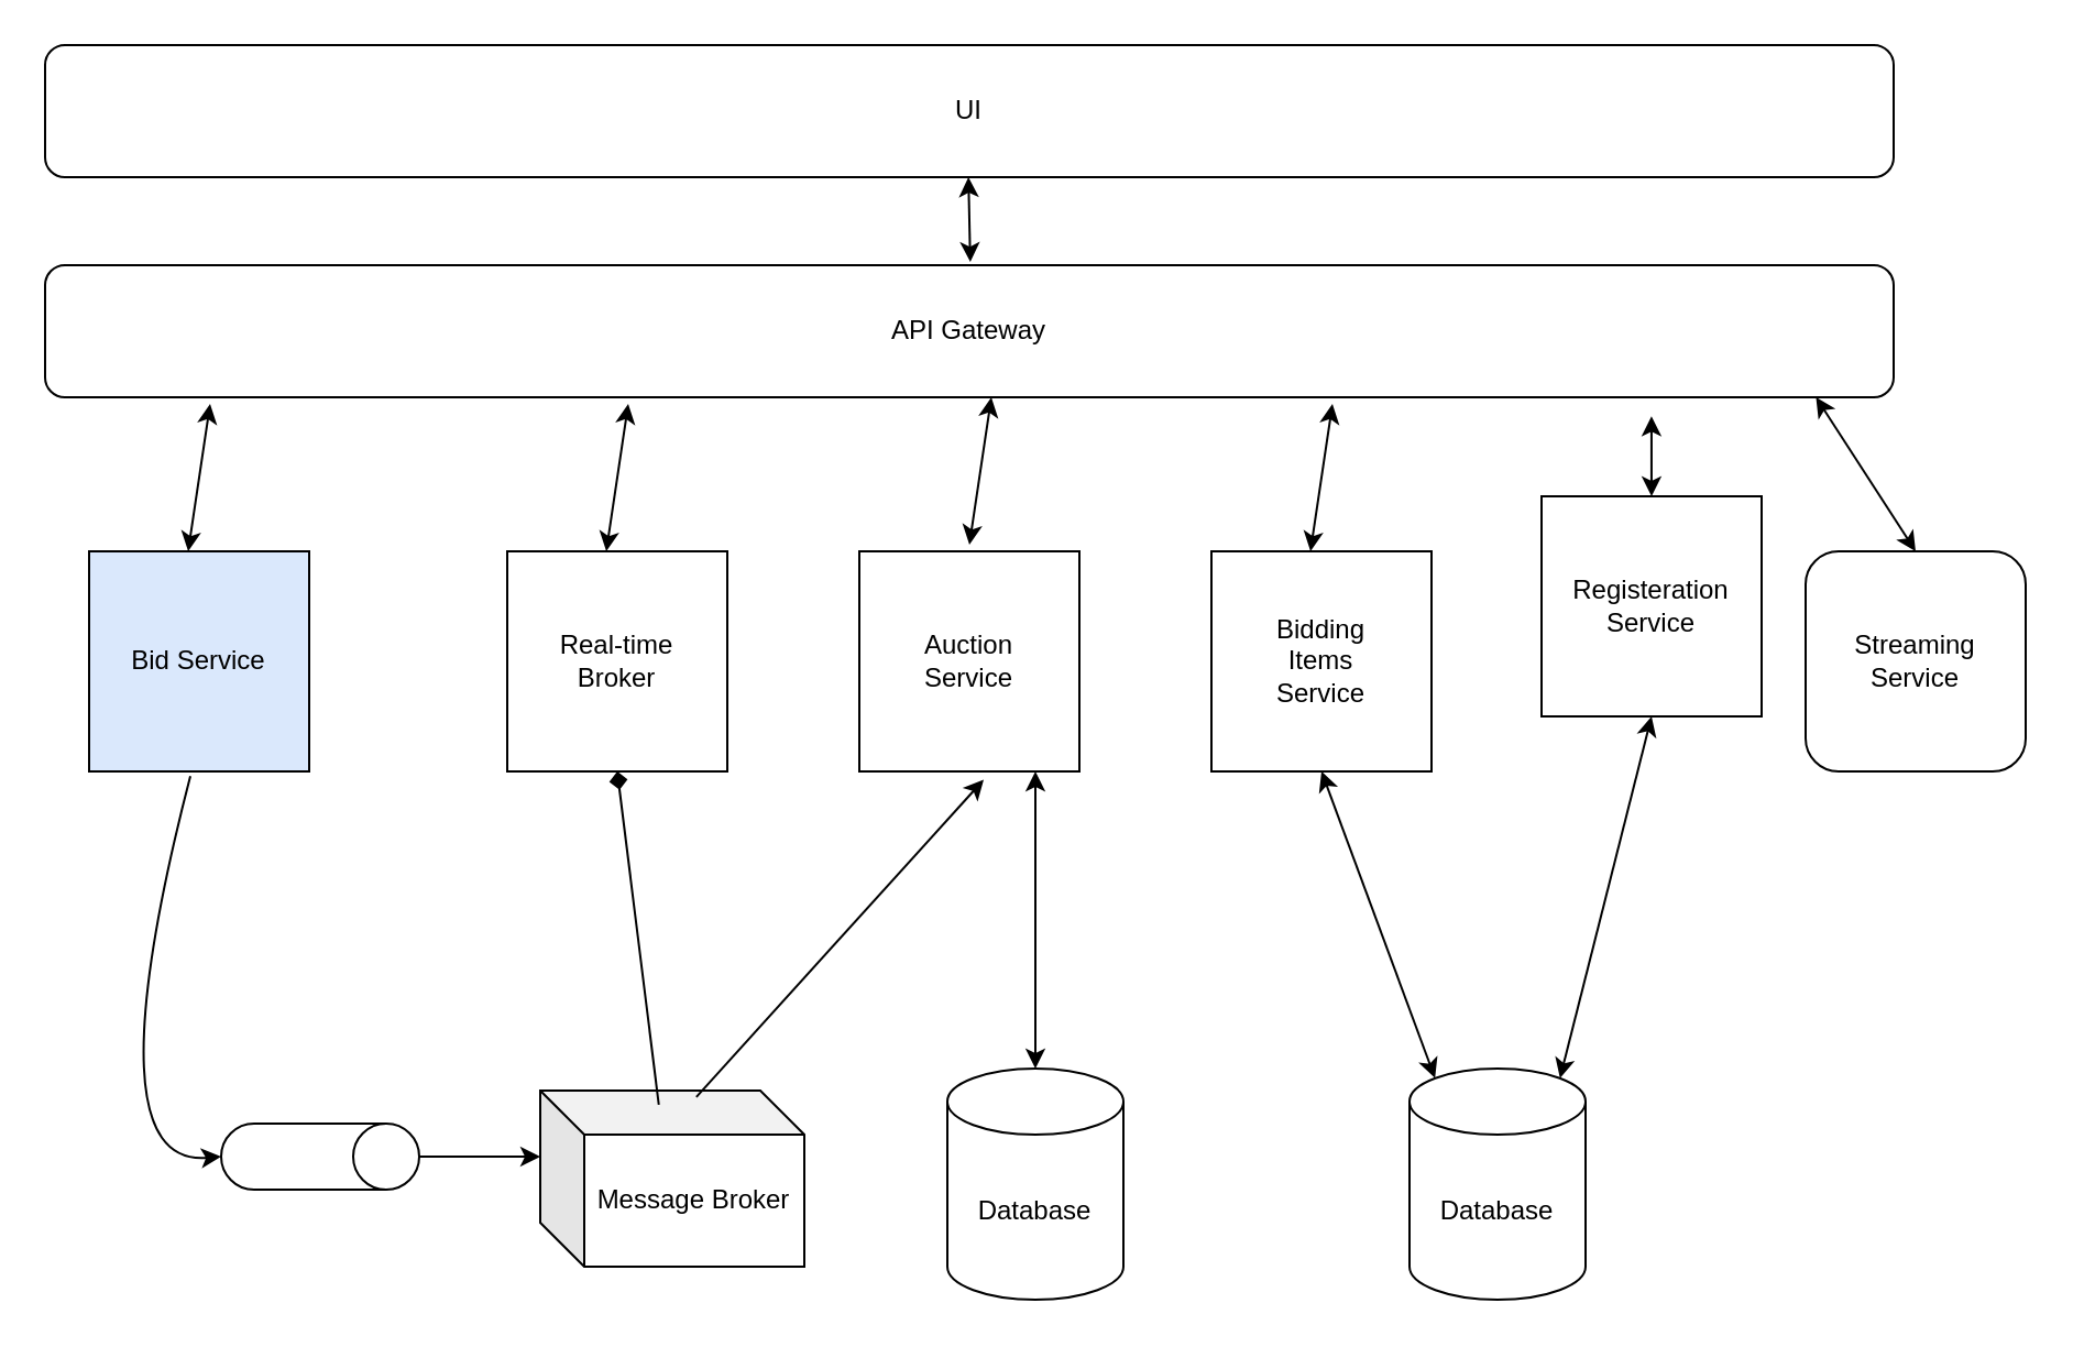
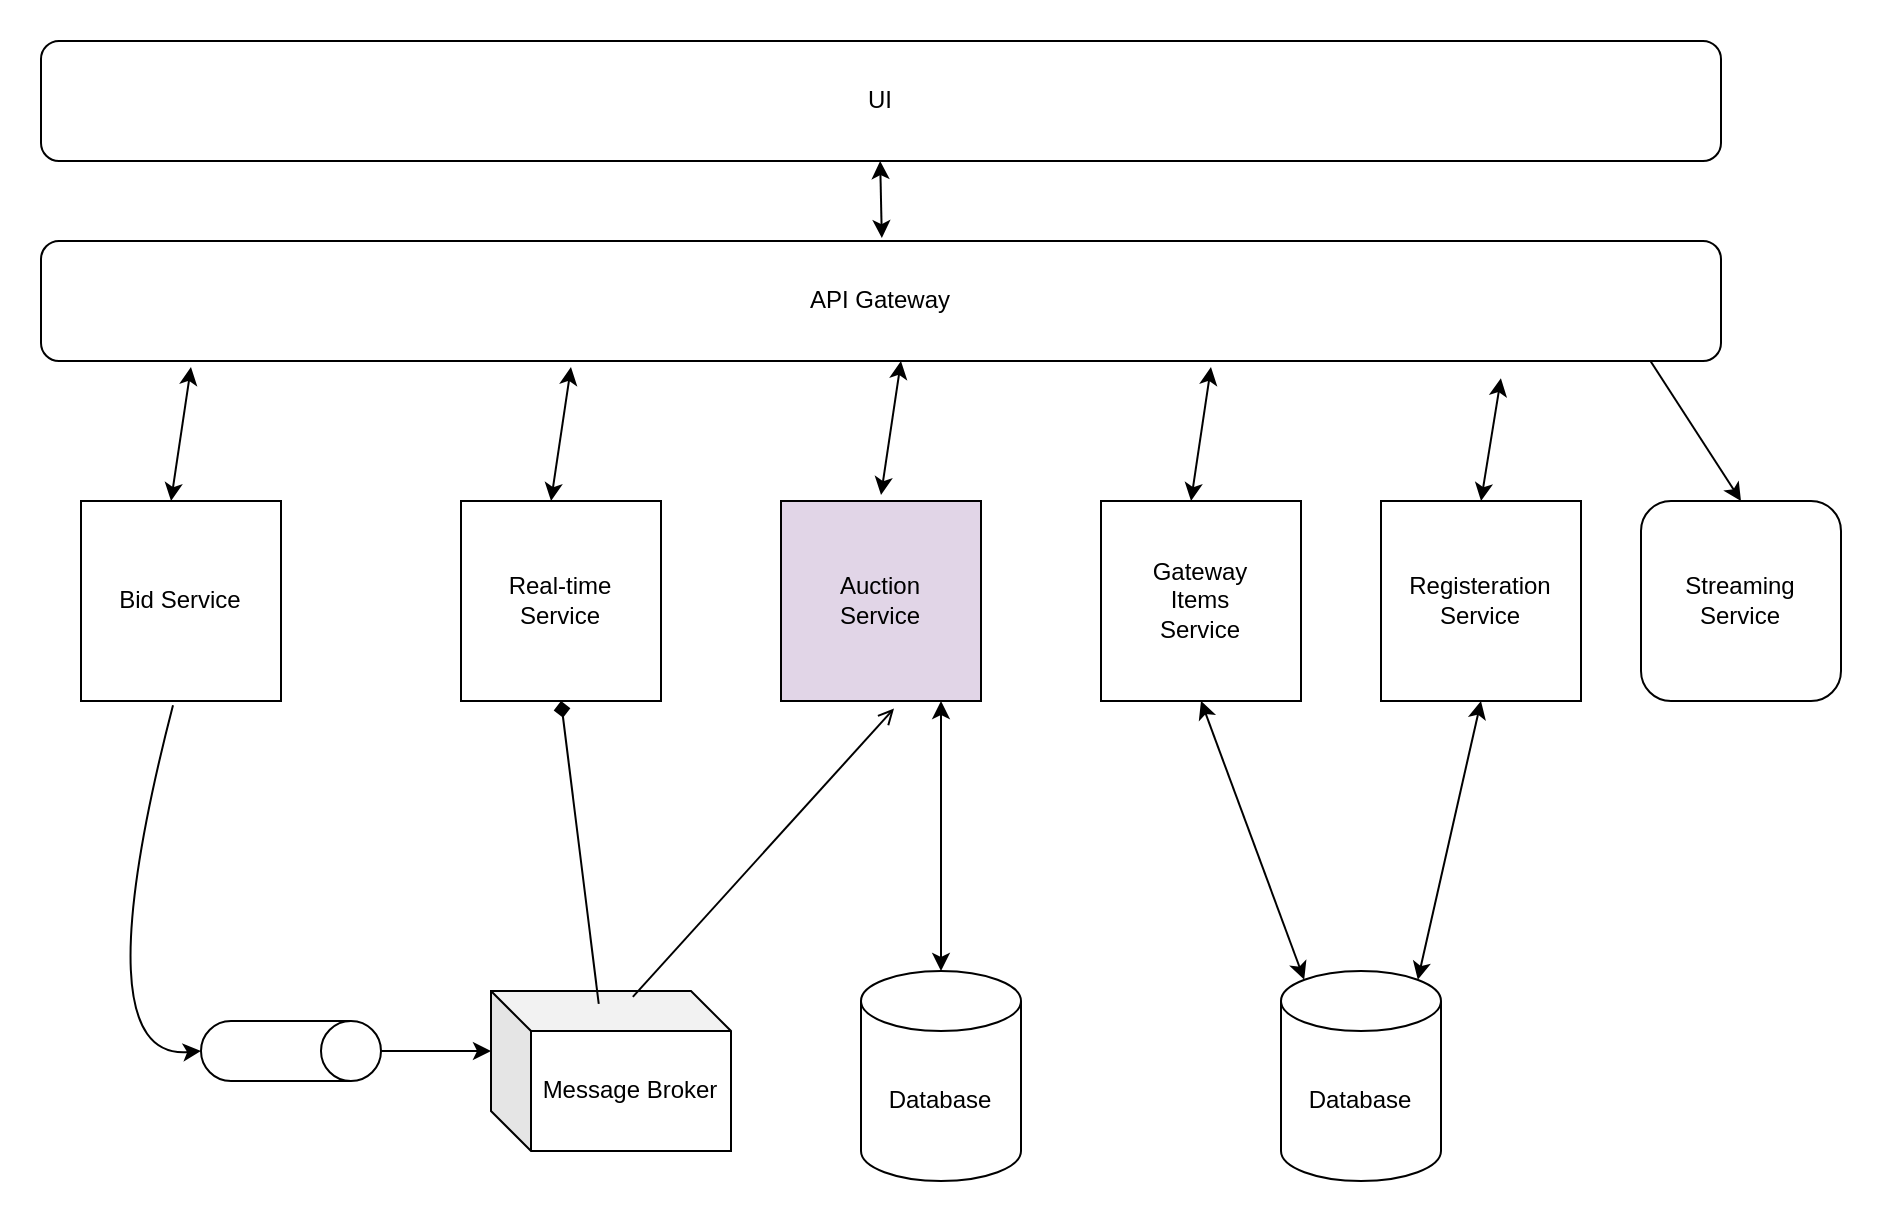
- <mxCell id="25" value="" style="curved=1;endArrow=classic;html=1;rounded=0;entryX=0.958;entryY=1;entryDx=0;entryDy=0;startArrow=classic;startFill=1;exitX=0.5;exitY=0;exitDx=0;exitDy=0;entryPerimeter=0;" edge="1" parent="1" source="24" target="2"><mxGeometry width="50" height="50" relative="1" as="geometry"><mxPoint x="830" y="250" as="sourcePoint" /><mxPoint x="840" y="189" as="targetPoint" /><Array as="points" /></mxGeometry></mxCell>
+ <mxCell id="25" value="" style="curved=1;endArrow=none;html=1;rounded=0;entryX=0.958;entryY=1;entryDx=0;entryDy=0;startArrow=classic;startFill=1;exitX=0.5;exitY=0;exitDx=0;exitDy=0;entryPerimeter=0;" edge="1" parent="1" source="24" target="2"><mxGeometry width="50" height="50" relative="1" as="geometry"><mxPoint x="830" y="250" as="sourcePoint" /><mxPoint x="840" y="189" as="targetPoint" /><Array as="points" /></mxGeometry></mxCell>
- <mxCell id="3" value="Registeration&lt;div&gt;Service&lt;/div&gt;" style="whiteSpace=wrap;html=1;aspect=fixed;" vertex="1" parent="1"><mxGeometry x="700" y="225" width="100" height="100" as="geometry" /></mxCell>
+ <mxCell id="3" value="Registeration&lt;div&gt;Service&lt;/div&gt;" style="whiteSpace=wrap;html=1;aspect=fixed;" vertex="1" parent="1"><mxGeometry x="690" y="250" width="100" height="100" as="geometry" /></mxCell>
- <mxCell id="5" value="Bid Service" style="whiteSpace=wrap;html=1;aspect=fixed;fillColor=#dae8fc;" vertex="1" parent="1"><mxGeometry x="40" y="250" width="100" height="100" as="geometry" /></mxCell>
+ <mxCell id="5" value="Bid Service" style="whiteSpace=wrap;html=1;aspect=fixed;" vertex="1" parent="1"><mxGeometry x="40" y="250" width="100" height="100" as="geometry" /></mxCell>
- <mxCell id="7" value="Real-time&lt;div&gt;Broker&lt;/div&gt;" style="whiteSpace=wrap;html=1;aspect=fixed;" vertex="1" parent="1"><mxGeometry x="230" y="250" width="100" height="100" as="geometry" /></mxCell>
+ <mxCell id="7" value="Real-time&lt;div&gt;Service&lt;/div&gt;" style="whiteSpace=wrap;html=1;aspect=fixed;" vertex="1" parent="1"><mxGeometry x="230" y="250" width="100" height="100" as="geometry" /></mxCell>
- <mxCell id="6" value="Auction&lt;div&gt;Service&lt;/div&gt;" style="whiteSpace=wrap;html=1;aspect=fixed;" vertex="1" parent="1"><mxGeometry x="390" y="250" width="100" height="100" as="geometry" /></mxCell>
+ <mxCell id="6" value="Auction&lt;div&gt;Service&lt;/div&gt;" style="whiteSpace=wrap;html=1;aspect=fixed;fillColor=#e1d5e7;" vertex="1" parent="1"><mxGeometry x="390" y="250" width="100" height="100" as="geometry" /></mxCell>
- <mxCell id="20" value="Bidding&lt;div&gt;Items&lt;/div&gt;&lt;div&gt;Service&lt;/div&gt;" style="whiteSpace=wrap;html=1;aspect=fixed;" vertex="1" parent="1"><mxGeometry x="550" y="250" width="100" height="100" as="geometry" /></mxCell>
+ <mxCell id="20" value="Gateway&lt;div&gt;Items&lt;/div&gt;&lt;div&gt;Service&lt;/div&gt;" style="whiteSpace=wrap;html=1;aspect=fixed;" vertex="1" parent="1"><mxGeometry x="550" y="250" width="100" height="100" as="geometry" /></mxCell>
- <mxCell id="13" value="" style="curved=1;endArrow=classic;html=1;rounded=0;entryX=0.565;entryY=1.038;entryDx=0;entryDy=0;entryPerimeter=0;exitX=0.591;exitY=0.037;exitDx=0;exitDy=0;exitPerimeter=0;" edge="1" parent="1" source="8" target="6"><mxGeometry width="50" height="50" relative="1" as="geometry"><mxPoint x="400" y="430" as="sourcePoint" /><mxPoint x="450" y="380" as="targetPoint" /><Array as="points" /></mxGeometry></mxCell>
+ <mxCell id="13" value="" style="curved=1;endArrow=open;html=1;rounded=0;entryX=0.565;entryY=1.038;entryDx=0;entryDy=0;entryPerimeter=0;exitX=0.591;exitY=0.037;exitDx=0;exitDy=0;exitPerimeter=0;" edge="1" parent="1" source="8" target="6"><mxGeometry width="50" height="50" relative="1" as="geometry"><mxPoint x="400" y="430" as="sourcePoint" /><mxPoint x="450" y="380" as="targetPoint" /><Array as="points" /></mxGeometry></mxCell>
